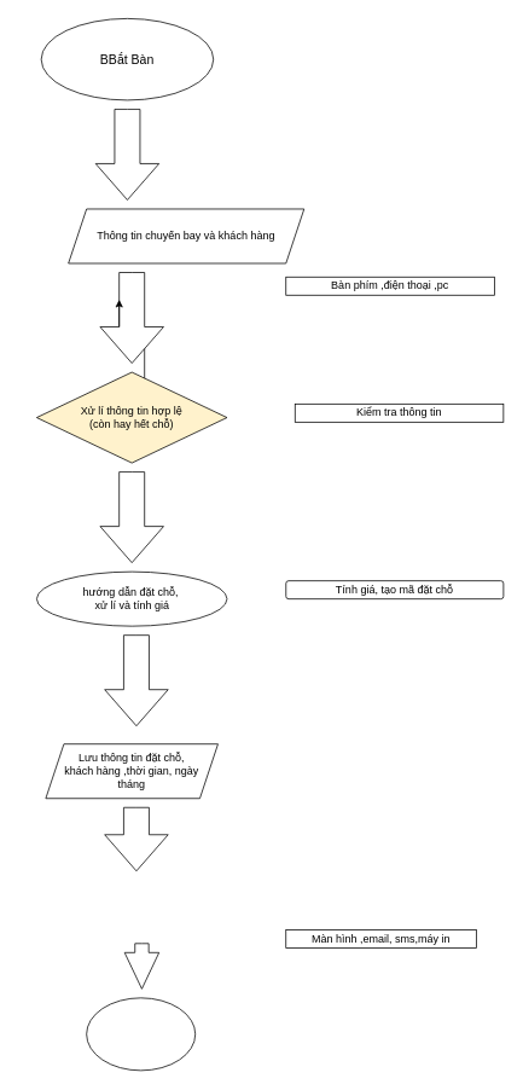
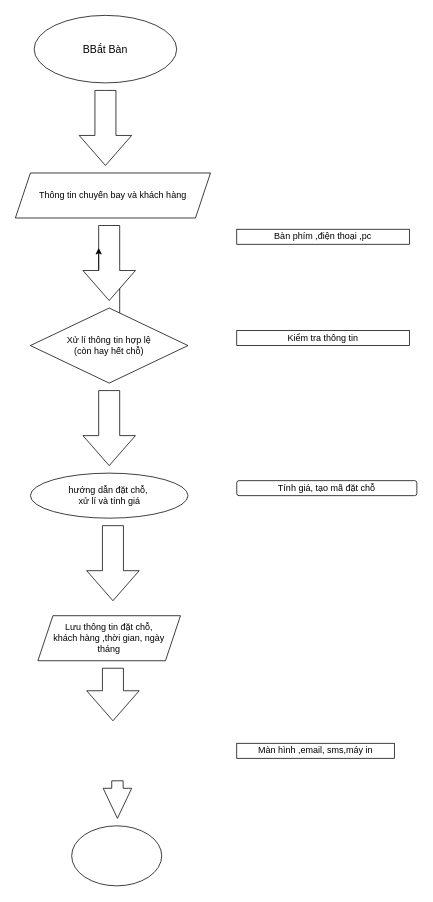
- <mxCell id="12" value="Thông tin chuyến bay và khách hàng" style="shape=parallelogram;perimeter=parallelogramPerimeter;whiteSpace=wrap;html=1;fixedSize=1;" vertex="1" parent="1"><mxGeometry x="75" y="230" width="260" height="60" as="geometry" /></mxCell>
+ <mxCell id="12" value="Thông tin chuyến bay và khách hàng" style="shape=parallelogram;perimeter=parallelogramPerimeter;whiteSpace=wrap;html=1;fixedSize=1;" vertex="1" parent="1"><mxGeometry x="20" y="230" width="260" height="60" as="geometry" /></mxCell>
- <mxCell id="15" value="Kiểm tra thông tin" style="rounded=0;whiteSpace=wrap;html=1;" vertex="1" parent="1"><mxGeometry x="325" y="445" width="230" height="20" as="geometry" /></mxCell>
+ <mxCell id="15" value="Kiểm tra thông tin" style="rounded=0;whiteSpace=wrap;html=1;" vertex="1" parent="1"><mxGeometry x="315" y="440" width="230" height="20" as="geometry" /></mxCell>
- <mxCell id="14" value="Xử lí thông tin hợp lệ&lt;div&gt;(còn hay hết chỗ)&lt;/div&gt;" style="rhombus;whiteSpace=wrap;html=1;fillColor=#fff2cc;" vertex="1" parent="1"><mxGeometry x="40" y="410" width="210" height="100" as="geometry" /></mxCell>
+ <mxCell id="14" value="Xử lí thông tin hợp lệ&lt;div&gt;(còn hay hết chỗ)&lt;/div&gt;" style="rhombus;whiteSpace=wrap;html=1;" vertex="1" parent="1"><mxGeometry x="40" y="410" width="210" height="100" as="geometry" /></mxCell>
- <mxCell id="18" value="Màn hình ,email, sms,máy in" style="rounded=0;whiteSpace=wrap;html=1;" vertex="1" parent="1"><mxGeometry x="315" y="1025" width="210" height="20" as="geometry" /></mxCell>
+ <mxCell id="18" value="Màn hình ,email, sms,máy in" style="rounded=0;whiteSpace=wrap;html=1;" vertex="1" parent="1"><mxGeometry x="315" y="990" width="210" height="20" as="geometry" /></mxCell>
